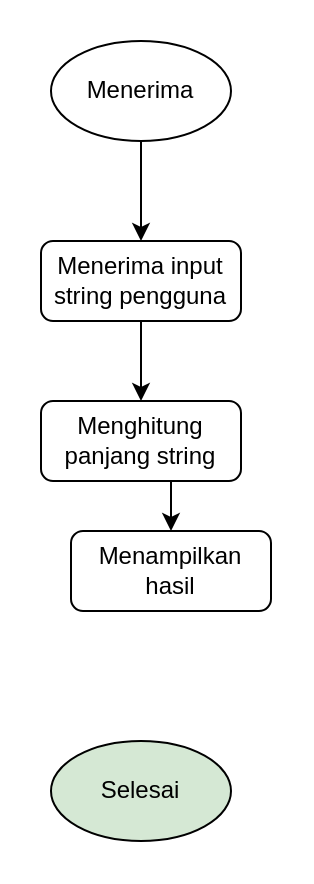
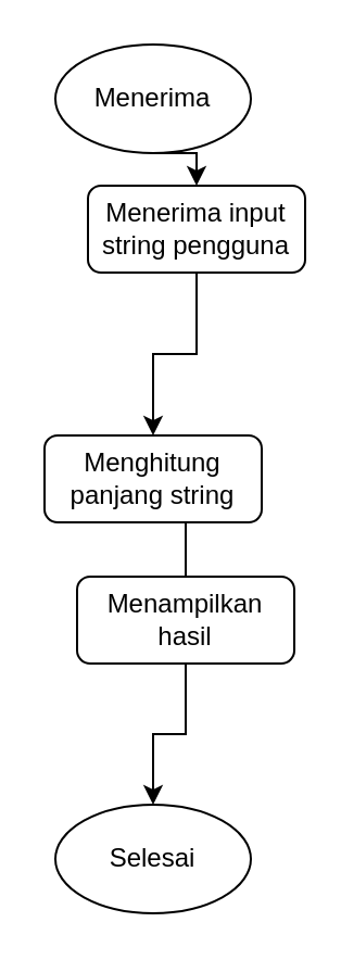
- <mxCell id="5" value="Menerima input string pengguna" style="rounded=1;whiteSpace=wrap;html=1;" vertex="1" parent="1"><mxGeometry x="20" y="120" width="100" height="40" as="geometry" /></mxCell>
+ <mxCell id="5" value="Menerima input string pengguna" style="rounded=1;whiteSpace=wrap;html=1;" vertex="1" parent="1"><mxGeometry x="40" y="85" width="100" height="40" as="geometry" /></mxCell>
- <mxCell id="6" style="edgeStyle=orthogonalEdgeStyle;rounded=0;orthogonalLoop=1;jettySize=auto;html=1;exitX=0.5;exitY=1;exitDx=0;exitDy=0;entryX=0.5;entryY=0;entryDx=0;entryDy=0;" edge="1" parent="1" source="7" target="9"><mxGeometry relative="1" as="geometry" /></mxCell>
+ <mxCell id="6" style="edgeStyle=orthogonalEdgeStyle;rounded=0;orthogonalLoop=1;jettySize=auto;html=1;exitX=0.5;exitY=1;exitDx=0;exitDy=0;entryX=0.5;entryY=0;entryDx=0;entryDy=0;endArrow=none;" edge="1" parent="1" source="7" target="9"><mxGeometry relative="1" as="geometry" /></mxCell>
+ <mxCell id="8" style="edgeStyle=orthogonalEdgeStyle;rounded=0;orthogonalLoop=1;jettySize=auto;html=1;exitX=0.5;exitY=1;exitDx=0;exitDy=0;entryX=0.5;entryY=0;entryDx=0;entryDy=0;" edge="1" parent="1" source="9" target="10"><mxGeometry relative="1" as="geometry" /></mxCell>
- <mxCell id="10" value="Selesai" style="ellipse;whiteSpace=wrap;html=1;fillColor=#d5e8d4;" vertex="1" parent="1"><mxGeometry x="25" y="370" width="90" height="50" as="geometry" /></mxCell>
+ <mxCell id="10" value="Selesai" style="ellipse;whiteSpace=wrap;html=1;" vertex="1" parent="1"><mxGeometry x="25" y="370" width="90" height="50" as="geometry" /></mxCell>
